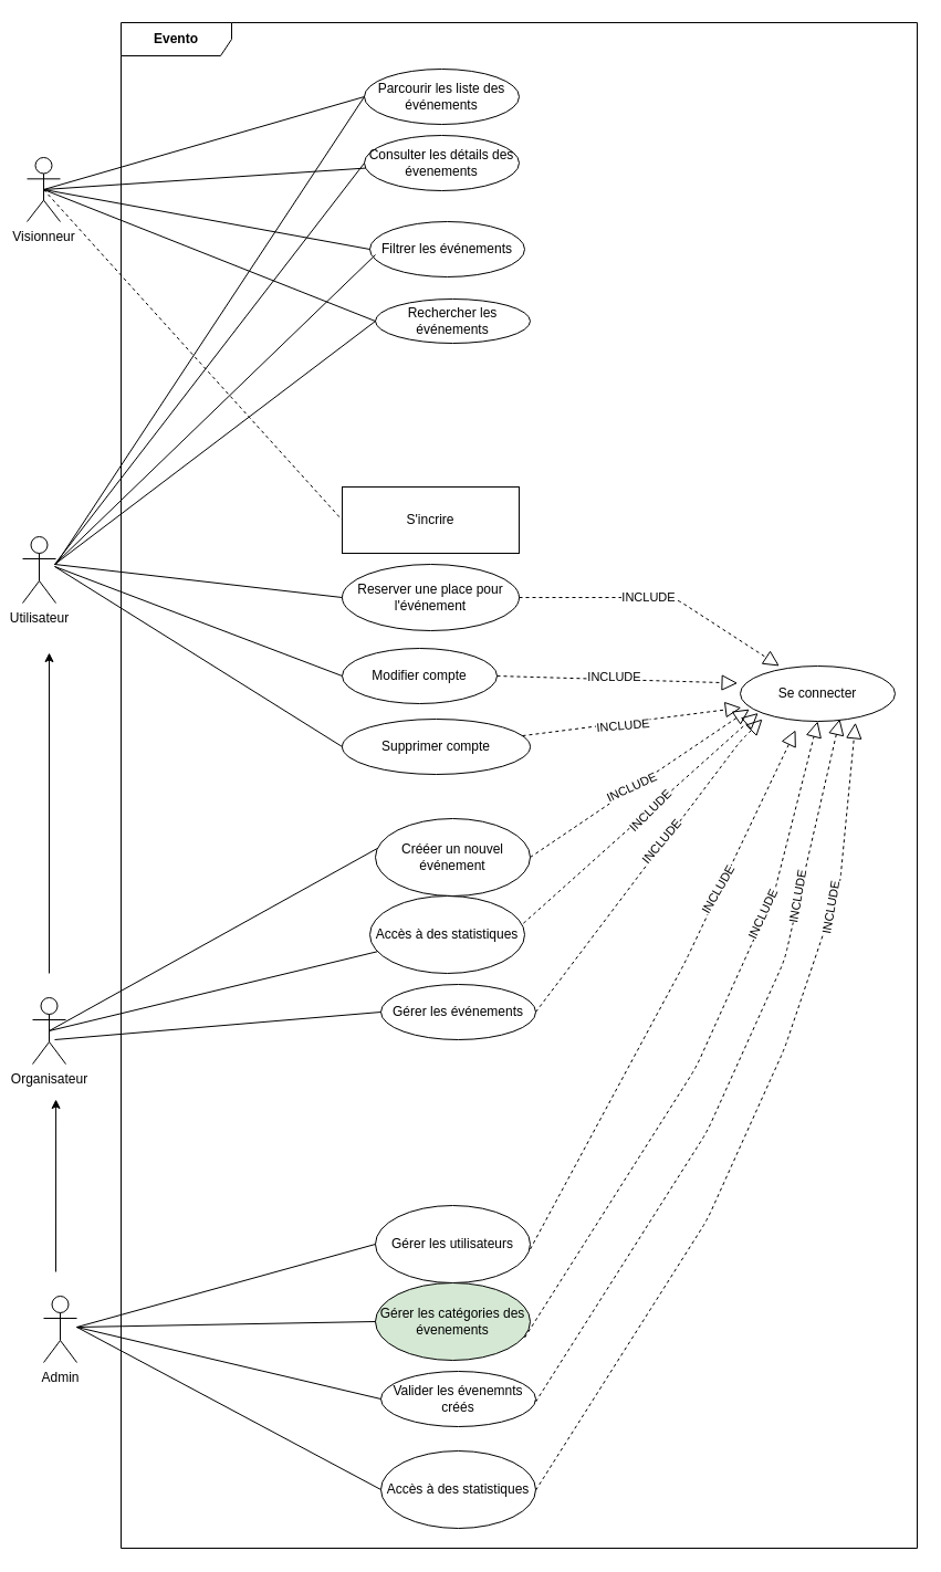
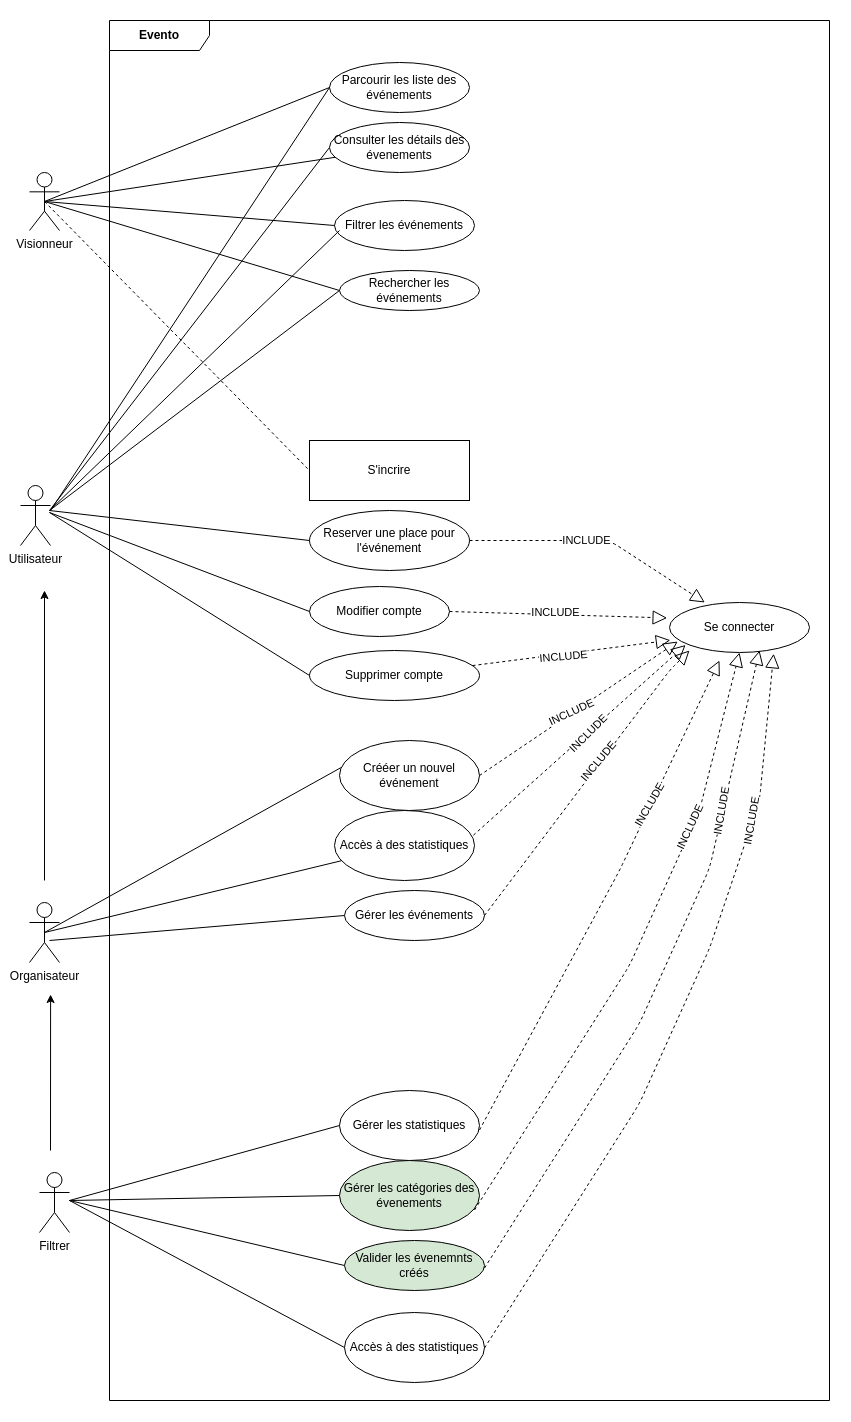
- <mxCell id="2" value="Visionneur" style="shape=umlActor;verticalLabelPosition=bottom;verticalAlign=top;html=1;" vertex="1" parent="1"><mxGeometry x="24" y="142" width="30" height="58" as="geometry" /></mxCell>
+ <mxCell id="2" value="Visionneur" style="shape=umlActor;verticalLabelPosition=bottom;verticalAlign=top;html=1;" vertex="1" parent="1"><mxGeometry x="29" y="172" width="30" height="58" as="geometry" /></mxCell>
- <mxCell id="37" value="Gérer les utilisateurs" style="ellipse;whiteSpace=wrap;html=1;" vertex="1" parent="1"><mxGeometry x="339" y="1090" width="140" height="70" as="geometry" /></mxCell>
+ <mxCell id="37" value="Gérer les statistiques" style="ellipse;whiteSpace=wrap;html=1;" vertex="1" parent="1"><mxGeometry x="339" y="1090" width="140" height="70" as="geometry" /></mxCell>
- <mxCell id="34" value="Admin" style="shape=umlActor;verticalLabelPosition=bottom;verticalAlign=top;html=1;" vertex="1" parent="1"><mxGeometry x="39" y="1172" width="30" height="60" as="geometry" /></mxCell>
+ <mxCell id="34" value="Filtrer" style="shape=umlActor;verticalLabelPosition=bottom;verticalAlign=top;html=1;" vertex="1" parent="1"><mxGeometry x="39" y="1172" width="30" height="60" as="geometry" /></mxCell>
- <mxCell id="36" value="Valider les évenemnts créés" style="ellipse;whiteSpace=wrap;html=1;" vertex="1" parent="1"><mxGeometry x="344" y="1240" width="140" height="50" as="geometry" /></mxCell>
+ <mxCell id="36" value="Valider les évenemnts créés" style="ellipse;whiteSpace=wrap;html=1;fillColor=#d5e8d4;" vertex="1" parent="1"><mxGeometry x="344" y="1240" width="140" height="50" as="geometry" /></mxCell>
